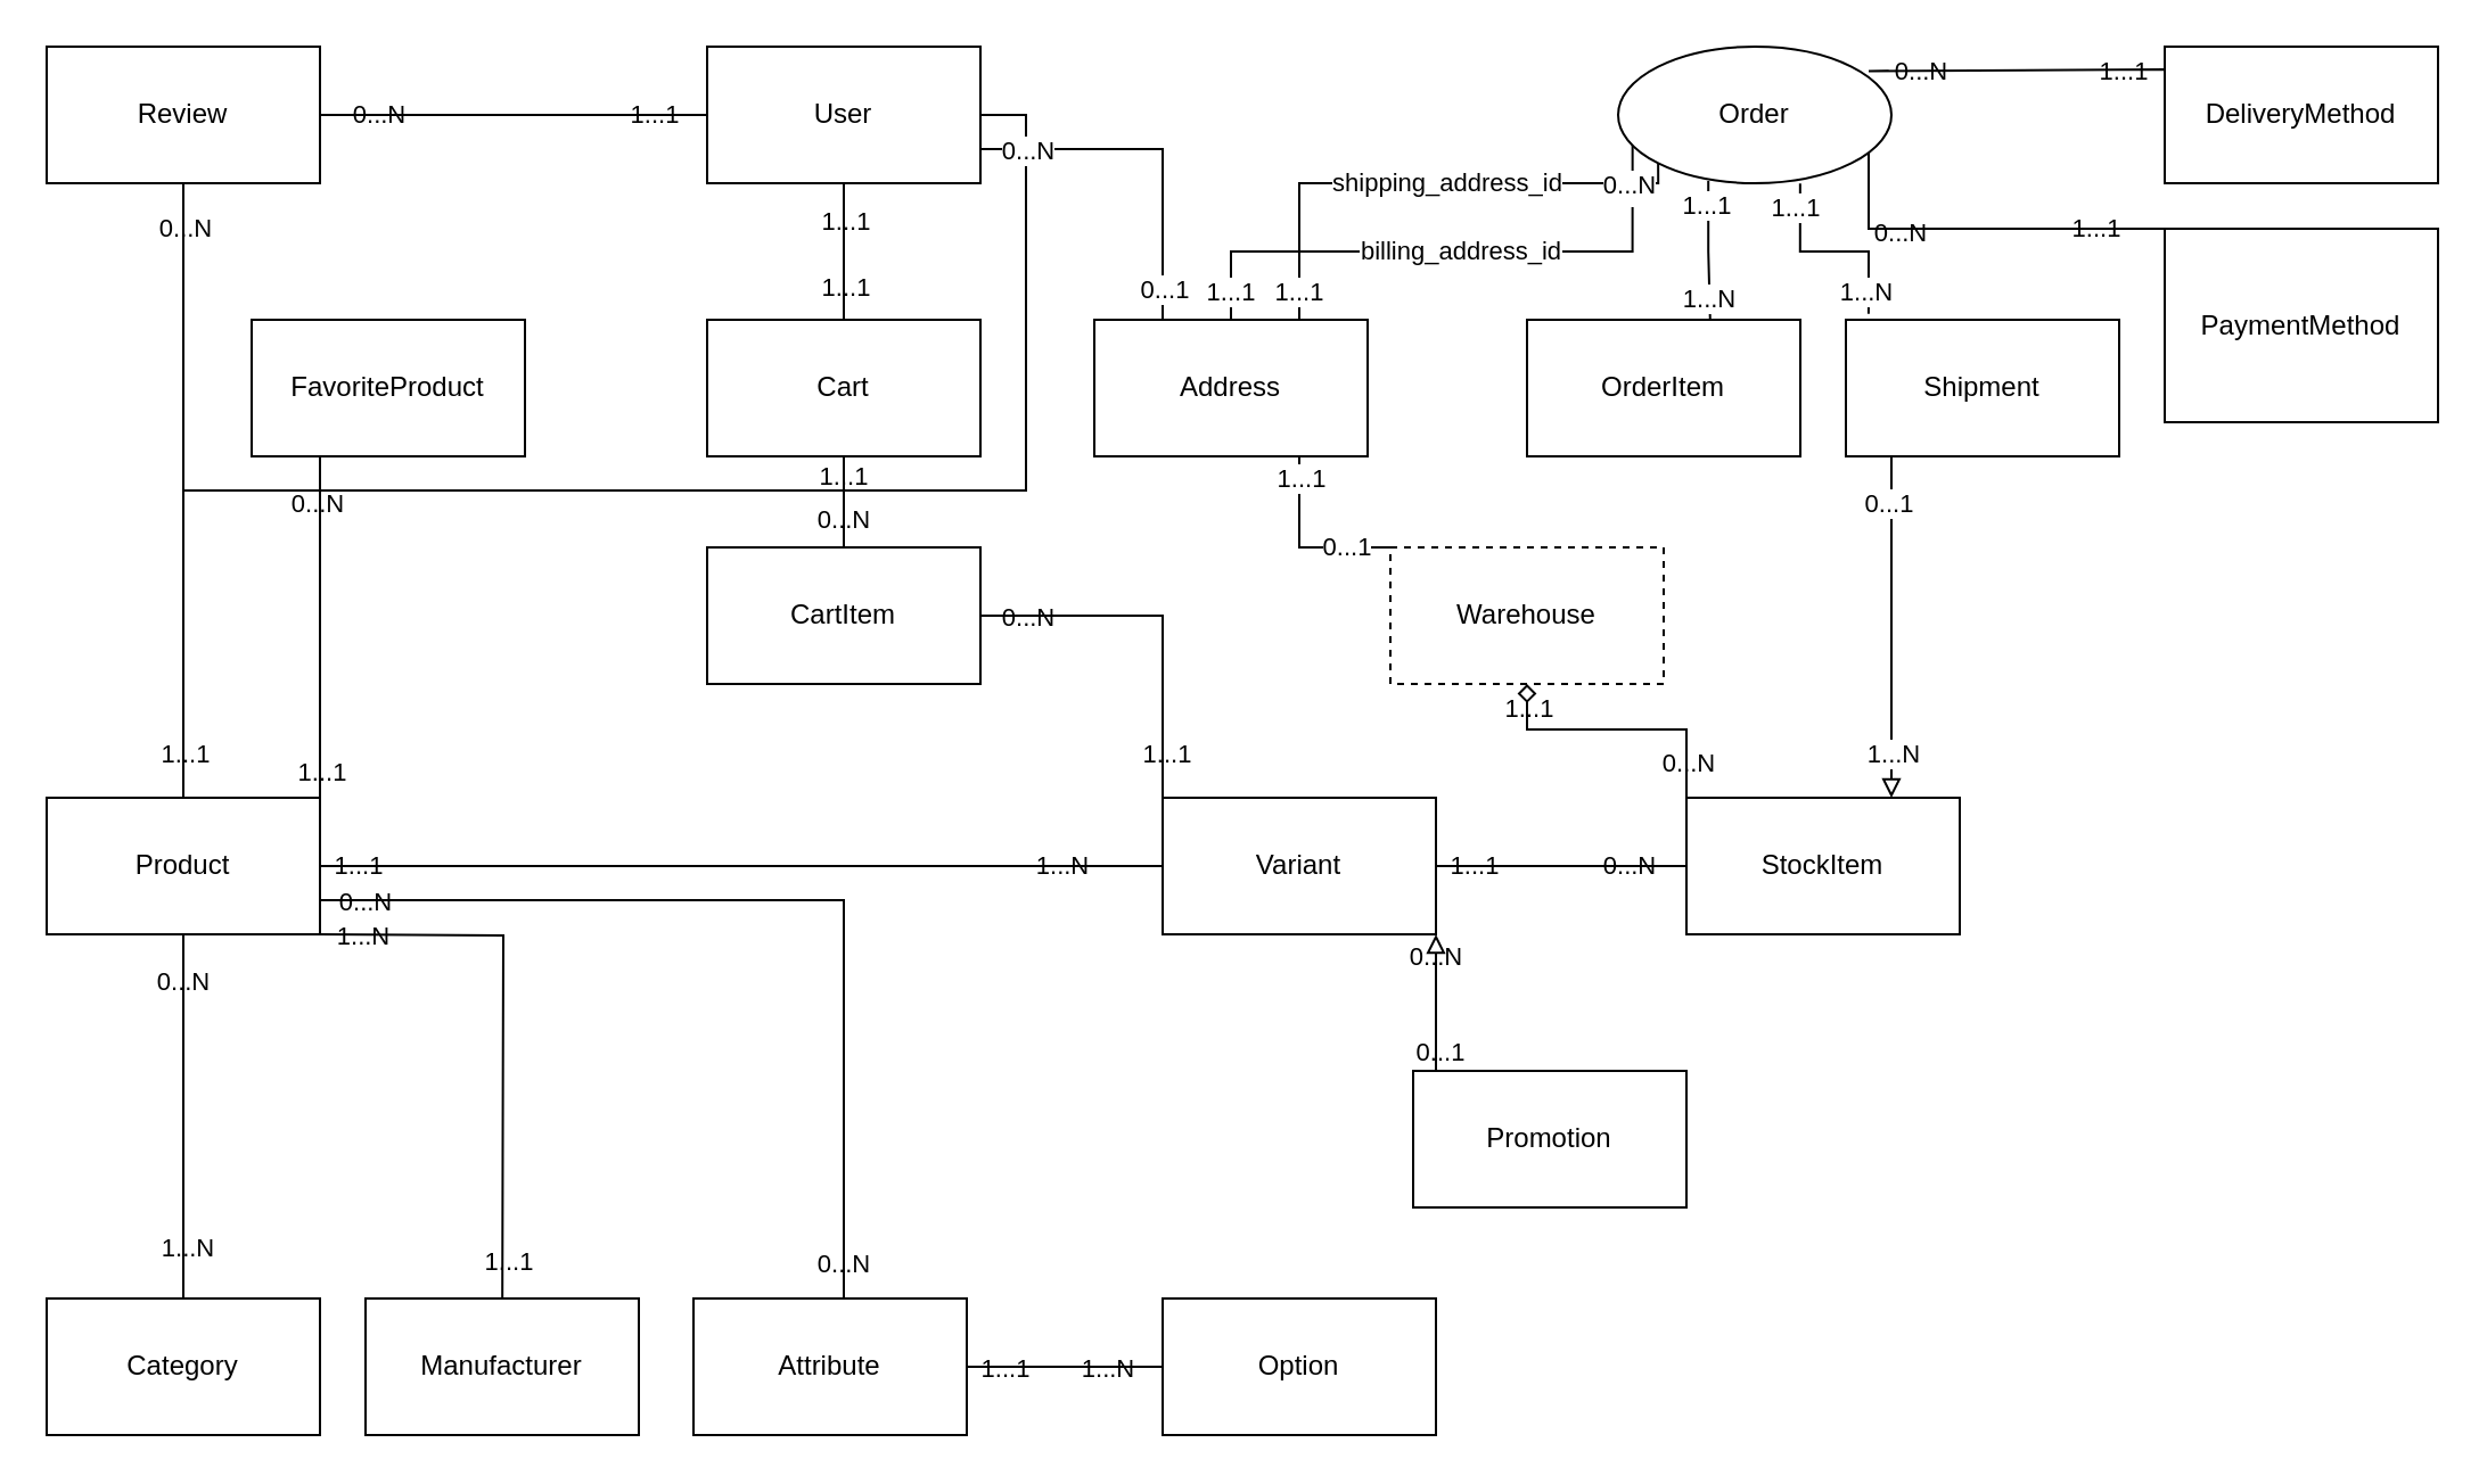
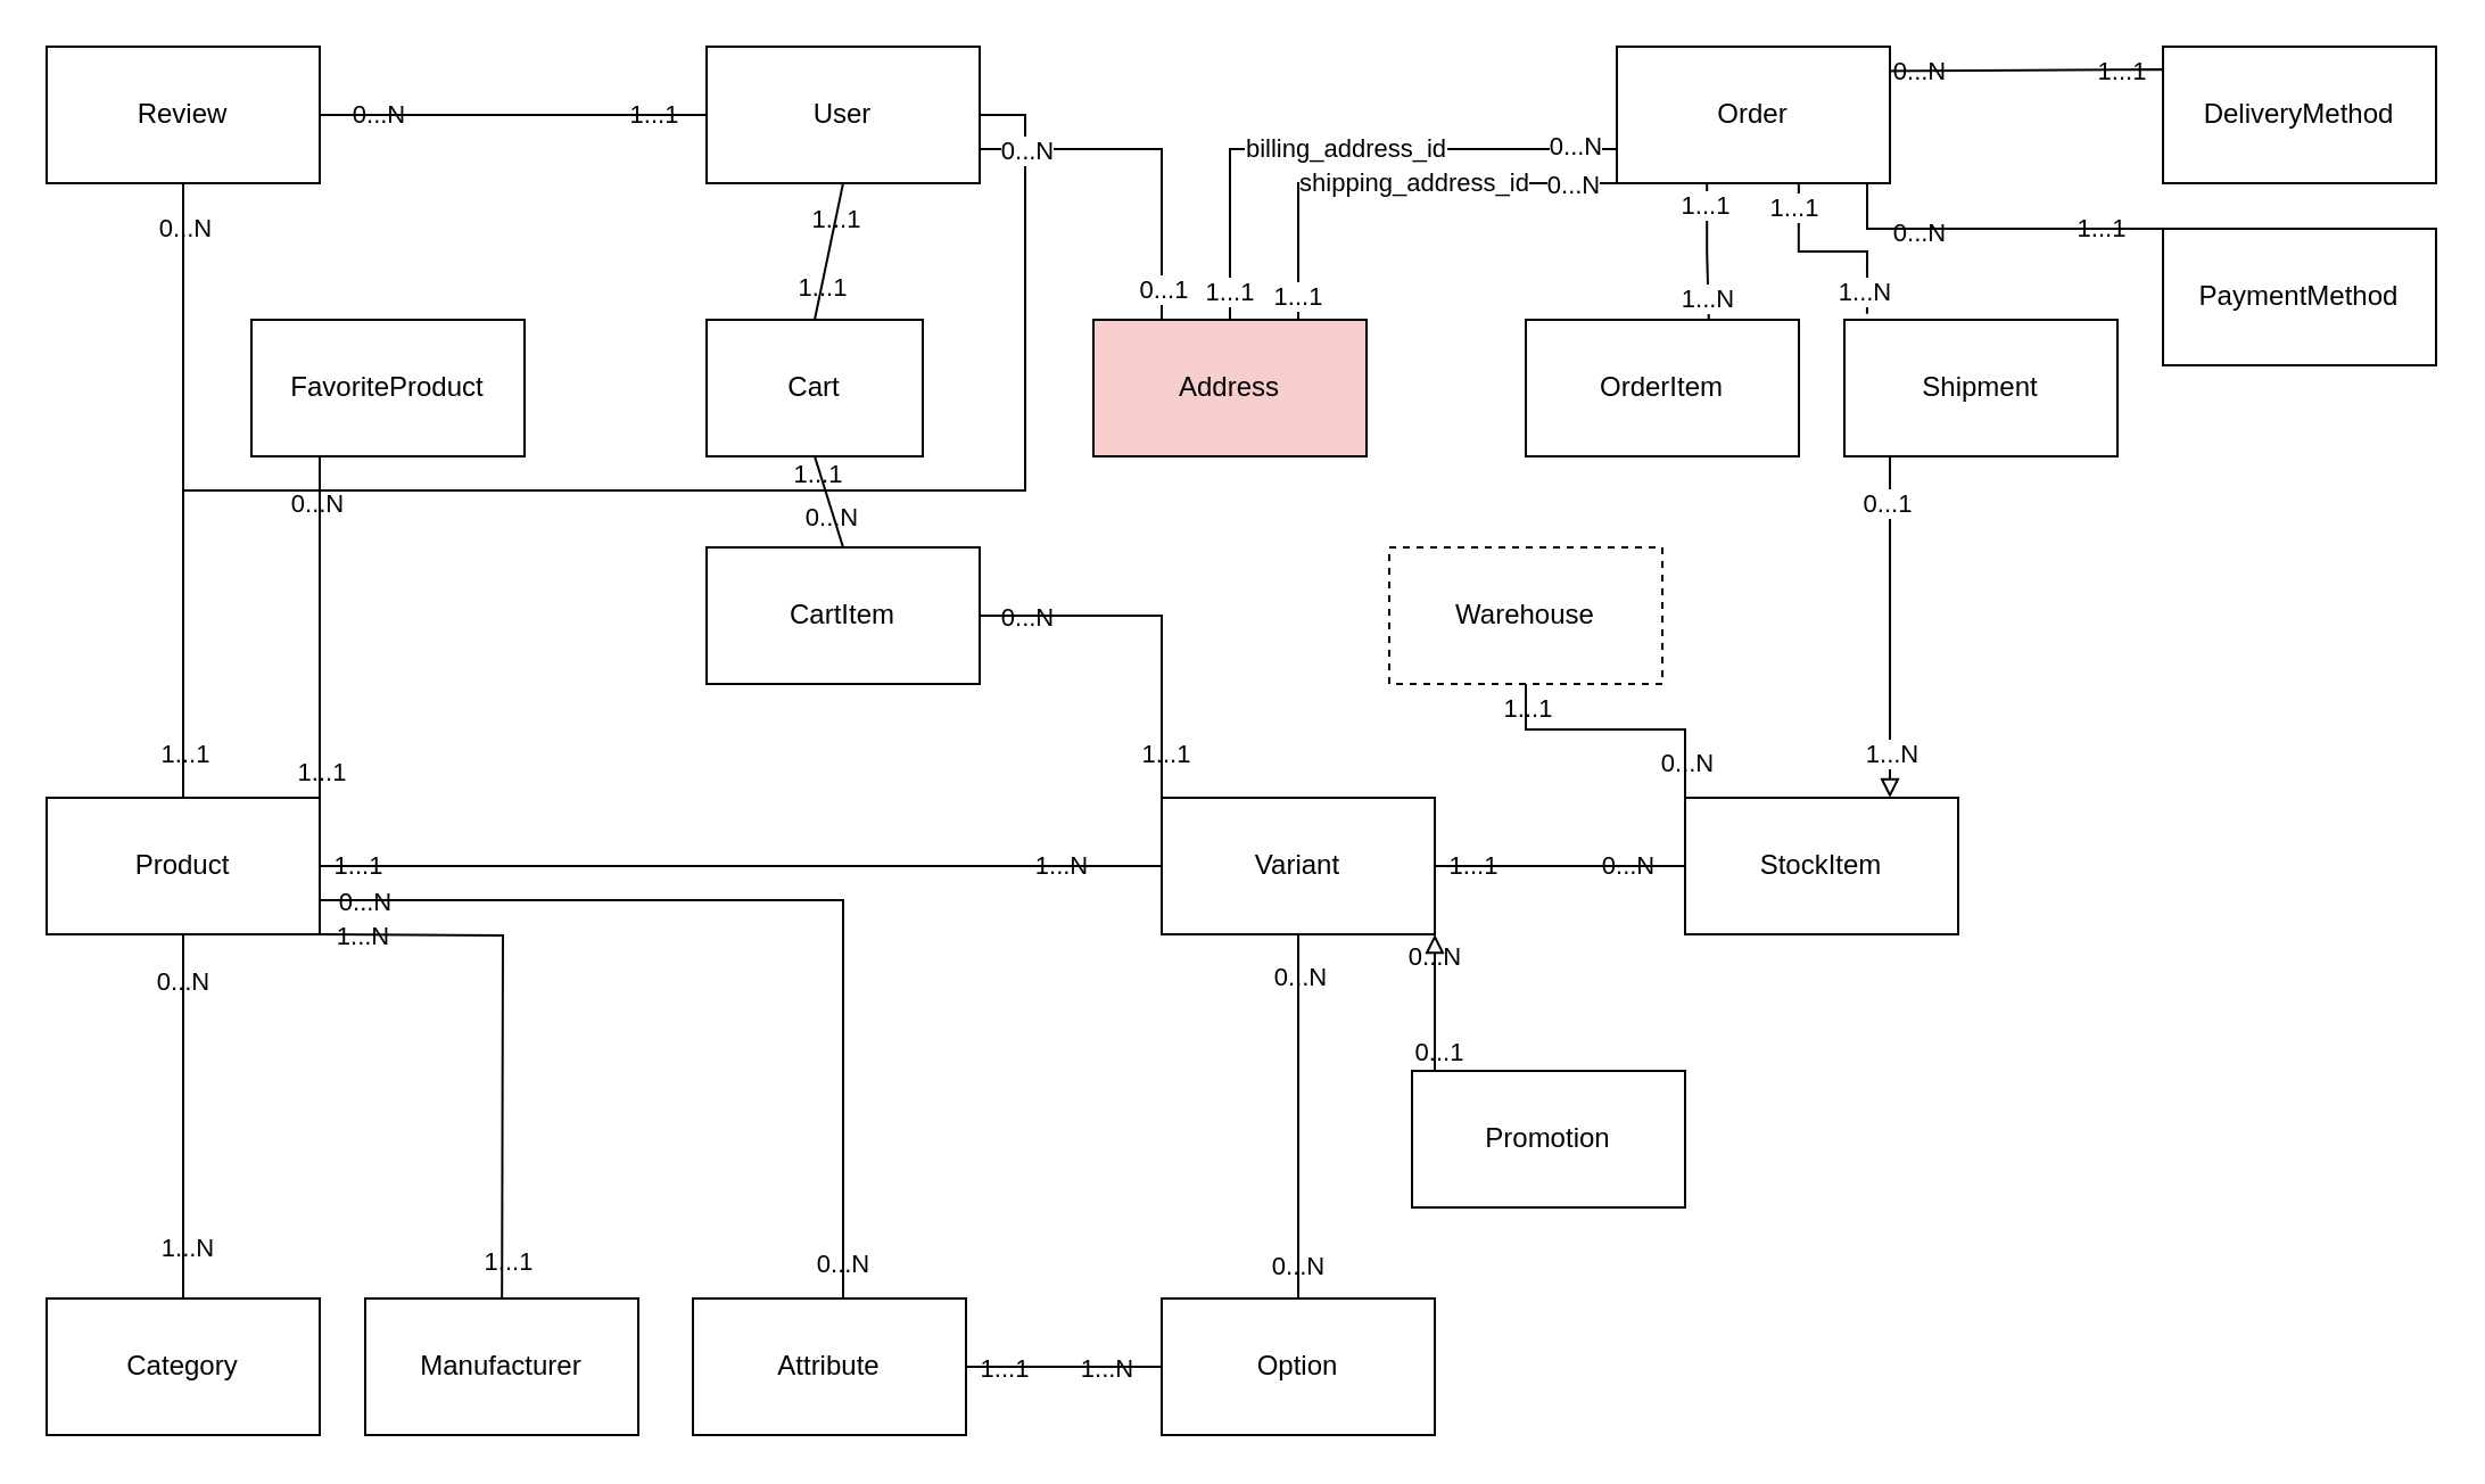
- <mxCell id="14" value="Order" style="ellipse;whiteSpace=wrap;html=1;labelBackgroundColor=none;" vertex="1" parent="1"><mxGeometry x="710" y="20" width="120" height="60" as="geometry" /></mxCell>
+ <mxCell id="14" value="Order" style="rounded=0;whiteSpace=wrap;html=1;labelBackgroundColor=none;" vertex="1" parent="1"><mxGeometry x="710" y="20" width="120" height="60" as="geometry" /></mxCell>
- <mxCell id="64" value="PaymentMethod" style="rounded=0;whiteSpace=wrap;html=1;labelBackgroundColor=none;" vertex="1" parent="1"><mxGeometry x="950" y="100" width="120" height="85" as="geometry" /></mxCell>
+ <mxCell id="64" value="PaymentMethod" style="rounded=0;whiteSpace=wrap;html=1;labelBackgroundColor=none;" vertex="1" parent="1"><mxGeometry x="950" y="100" width="120" height="60" as="geometry" /></mxCell>
- <mxCell id="7" value="Cart" style="rounded=0;whiteSpace=wrap;html=1;labelBackgroundColor=none;" vertex="1" parent="1"><mxGeometry x="310" y="140" width="120" height="60" as="geometry" /></mxCell>
+ <mxCell id="7" value="Cart" style="rounded=0;whiteSpace=wrap;html=1;labelBackgroundColor=none;" vertex="1" parent="1"><mxGeometry x="310" y="140" width="95" height="60" as="geometry" /></mxCell>
- <mxCell id="97" value="Address" style="rounded=0;whiteSpace=wrap;html=1;" vertex="1" parent="1"><mxGeometry x="480" y="140" width="120" height="60" as="geometry" /></mxCell>
+ <mxCell id="97" value="Address" style="rounded=0;whiteSpace=wrap;html=1;fillColor=#f8cecc;" vertex="1" parent="1"><mxGeometry x="480" y="140" width="120" height="60" as="geometry" /></mxCell>
- <mxCell id="57" style="edgeStyle=orthogonalEdgeStyle;rounded=0;orthogonalLoop=1;jettySize=auto;html=1;exitX=0;exitY=0;exitDx=0;exitDy=0;entryX=0.75;entryY=1;entryDx=0;entryDy=0;endArrow=none;endFill=0;" edge="1" parent="1" source="60" target="97"><mxGeometry relative="1" as="geometry"><Array as="points"><mxPoint x="570" y="240" /></Array></mxGeometry></mxCell>
- <mxCell id="58" value="1...1" style="edgeLabel;html=1;align=center;verticalAlign=middle;resizable=0;points=[];" vertex="1" connectable="0" parent="57"><mxGeometry x="0.785" relative="1" as="geometry"><mxPoint as="offset" /></mxGeometry></mxCell>
- <mxCell id="59" value="0...1" style="edgeLabel;html=1;align=center;verticalAlign=middle;resizable=0;points=[];" vertex="1" connectable="0" parent="57"><mxGeometry x="-0.731" y="-1" relative="1" as="geometry"><mxPoint x="-9" as="offset" /></mxGeometry></mxCell>
- <mxCell id="35" value="" style="edgeStyle=orthogonalEdgeStyle;rounded=0;orthogonalLoop=1;jettySize=auto;html=1;endArrow=diamond;endFill=0;labelBackgroundColor=none;fontColor=default;exitX=0;exitY=0;exitDx=0;exitDy=0;entryX=0.5;entryY=1;entryDx=0;entryDy=0;" edge="1" parent="1" source="38" target="60"><mxGeometry relative="1" as="geometry"><Array as="points"><mxPoint x="740" y="320" /><mxPoint x="670" y="320" /></Array></mxGeometry></mxCell>
+ <mxCell id="35" value="" style="edgeStyle=orthogonalEdgeStyle;rounded=0;orthogonalLoop=1;jettySize=auto;html=1;endArrow=none;endFill=0;labelBackgroundColor=none;fontColor=default;exitX=0;exitY=0;exitDx=0;exitDy=0;entryX=0.5;entryY=1;entryDx=0;entryDy=0;" edge="1" parent="1" source="38" target="60"><mxGeometry relative="1" as="geometry"><Array as="points"><mxPoint x="740" y="320" /><mxPoint x="670" y="320" /></Array></mxGeometry></mxCell>
+ <mxCell id="30" style="edgeStyle=orthogonalEdgeStyle;rounded=0;orthogonalLoop=1;jettySize=auto;html=1;exitX=0.5;exitY=1;exitDx=0;exitDy=0;entryX=0.5;entryY=0;entryDx=0;entryDy=0;endArrow=none;endFill=0;labelBackgroundColor=none;fontColor=default;" edge="1" parent="1" source="33" target="78"><mxGeometry relative="1" as="geometry" /></mxCell>
+ <mxCell id="31" value="0...N" style="edgeLabel;html=1;align=center;verticalAlign=middle;resizable=0;points=[];labelBackgroundColor=none;" vertex="1" connectable="0" parent="30"><mxGeometry x="-0.77" relative="1" as="geometry"><mxPoint as="offset" /></mxGeometry></mxCell>
+ <mxCell id="32" value="0...N" style="edgeLabel;html=1;align=center;verticalAlign=middle;resizable=0;points=[];labelBackgroundColor=none;" vertex="1" connectable="0" parent="30"><mxGeometry x="0.818" y="-1" relative="1" as="geometry"><mxPoint as="offset" /></mxGeometry></mxCell>
